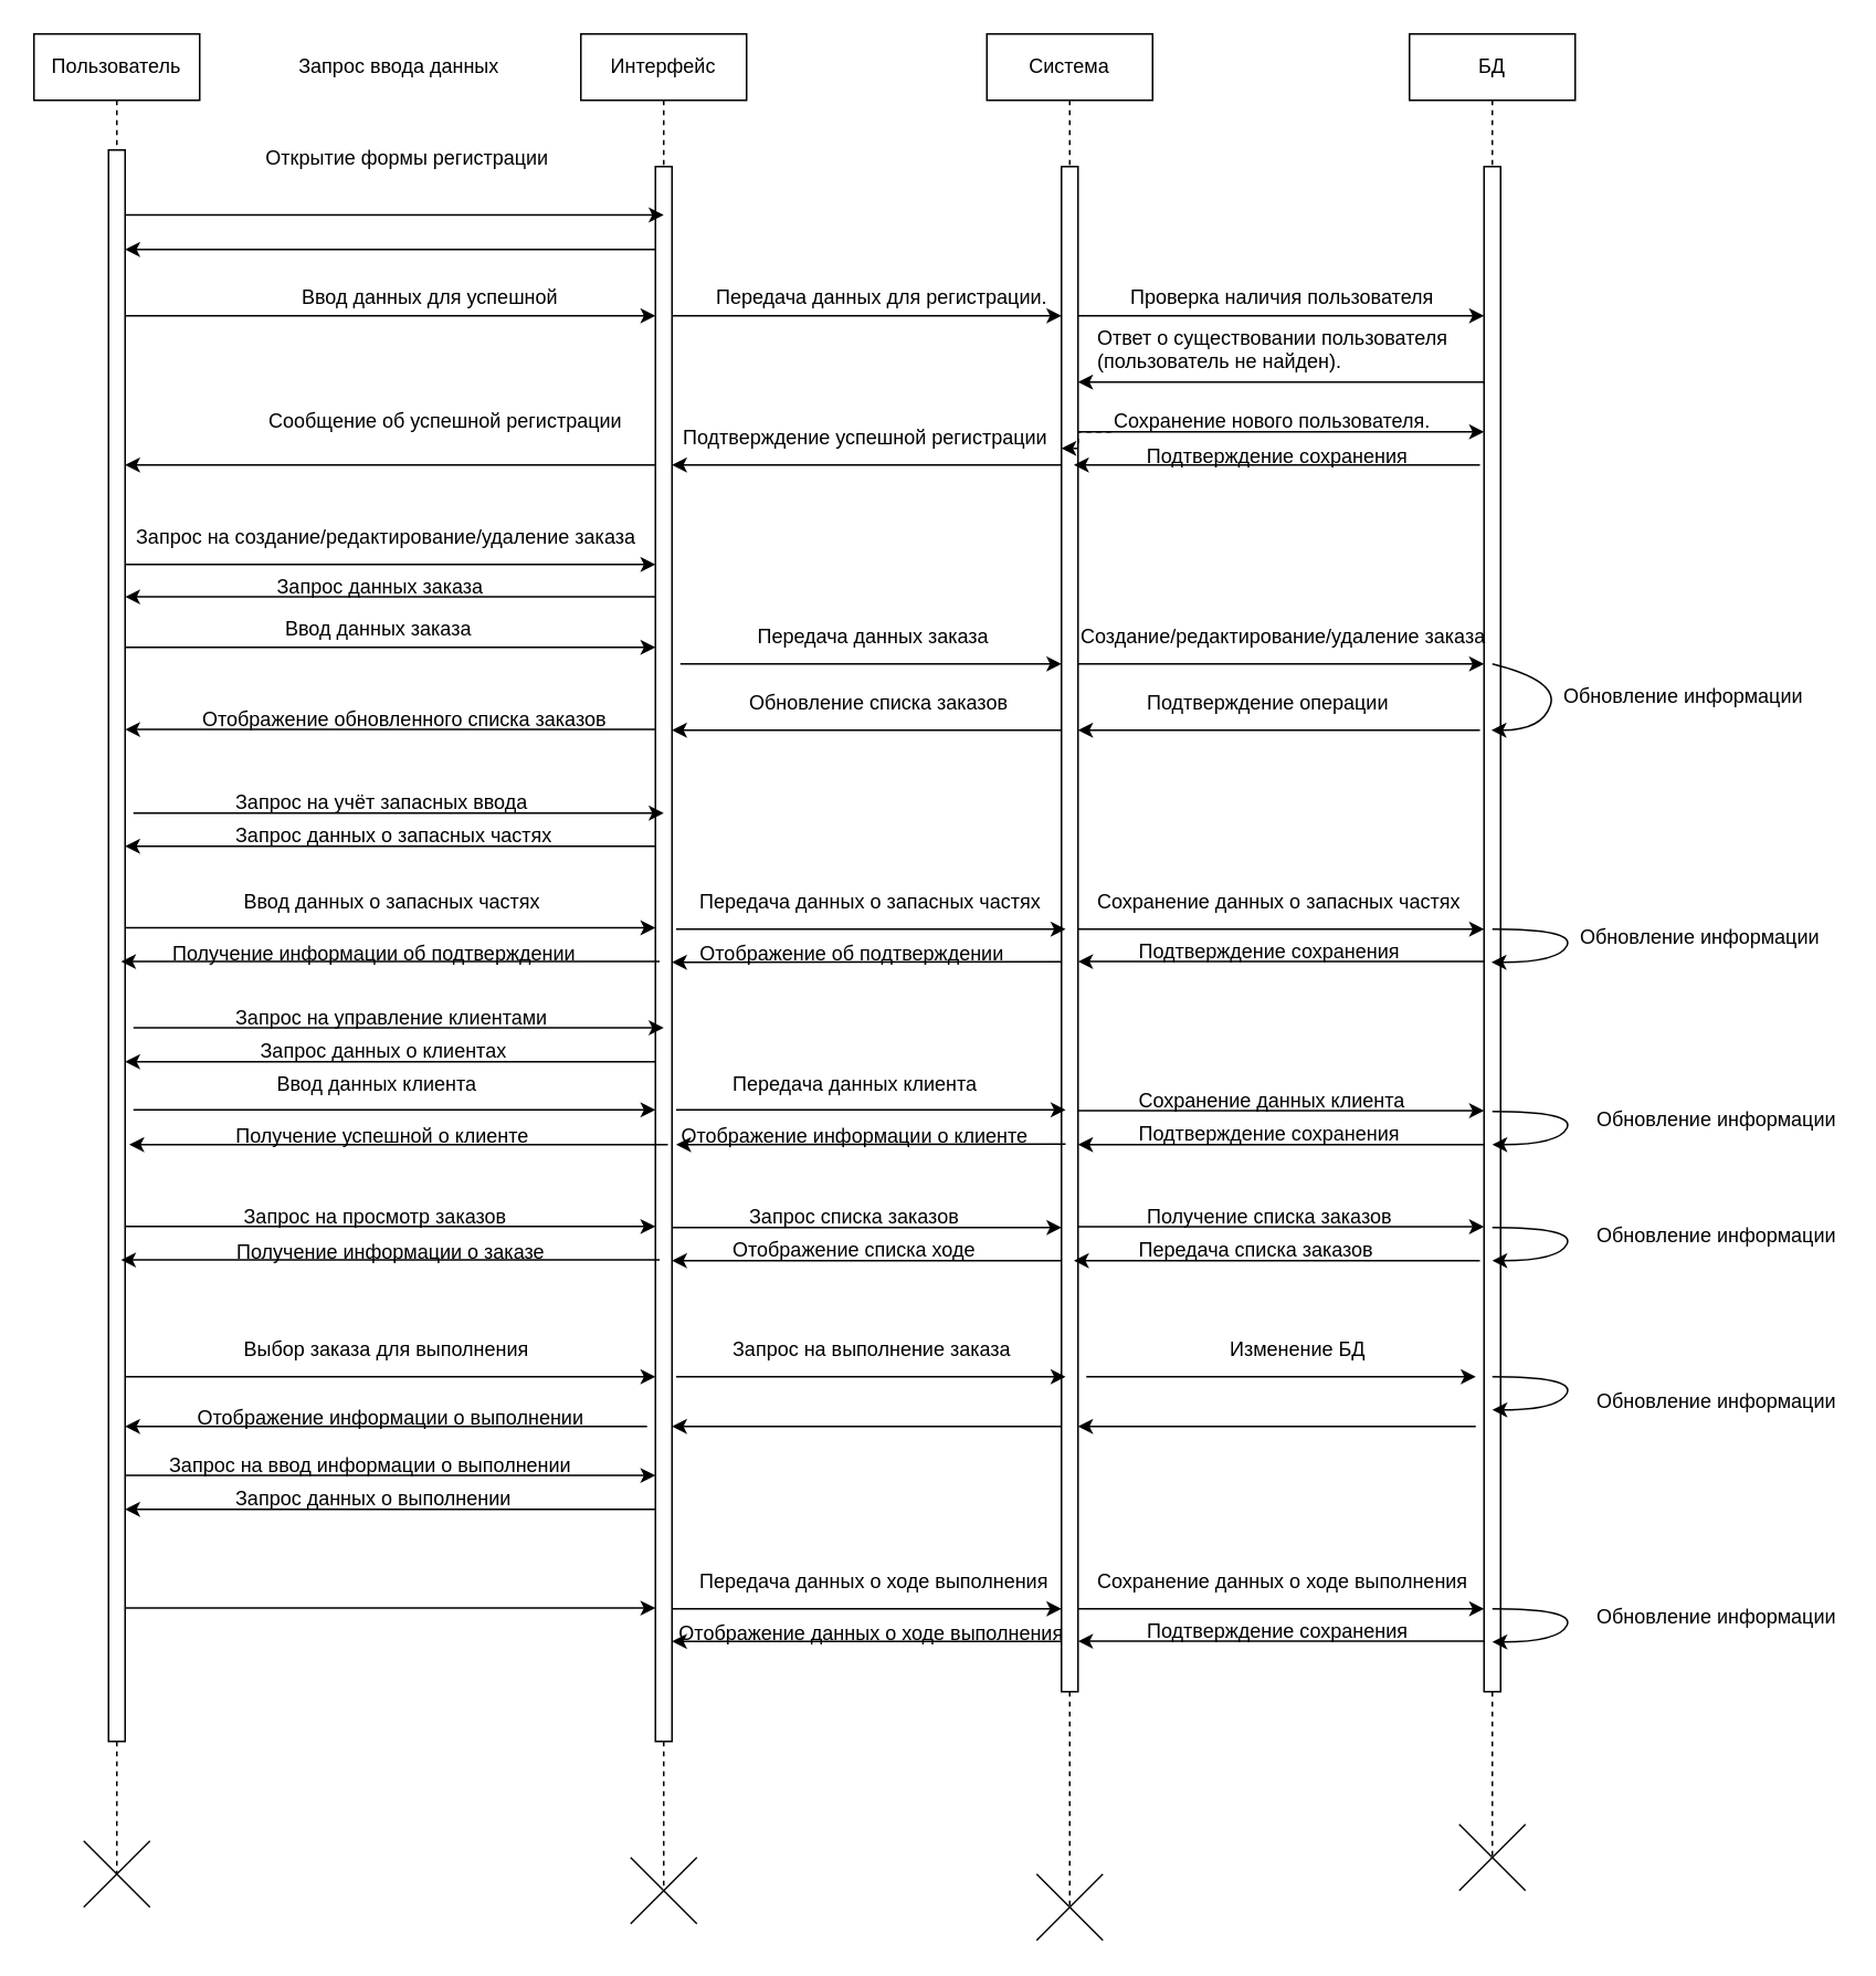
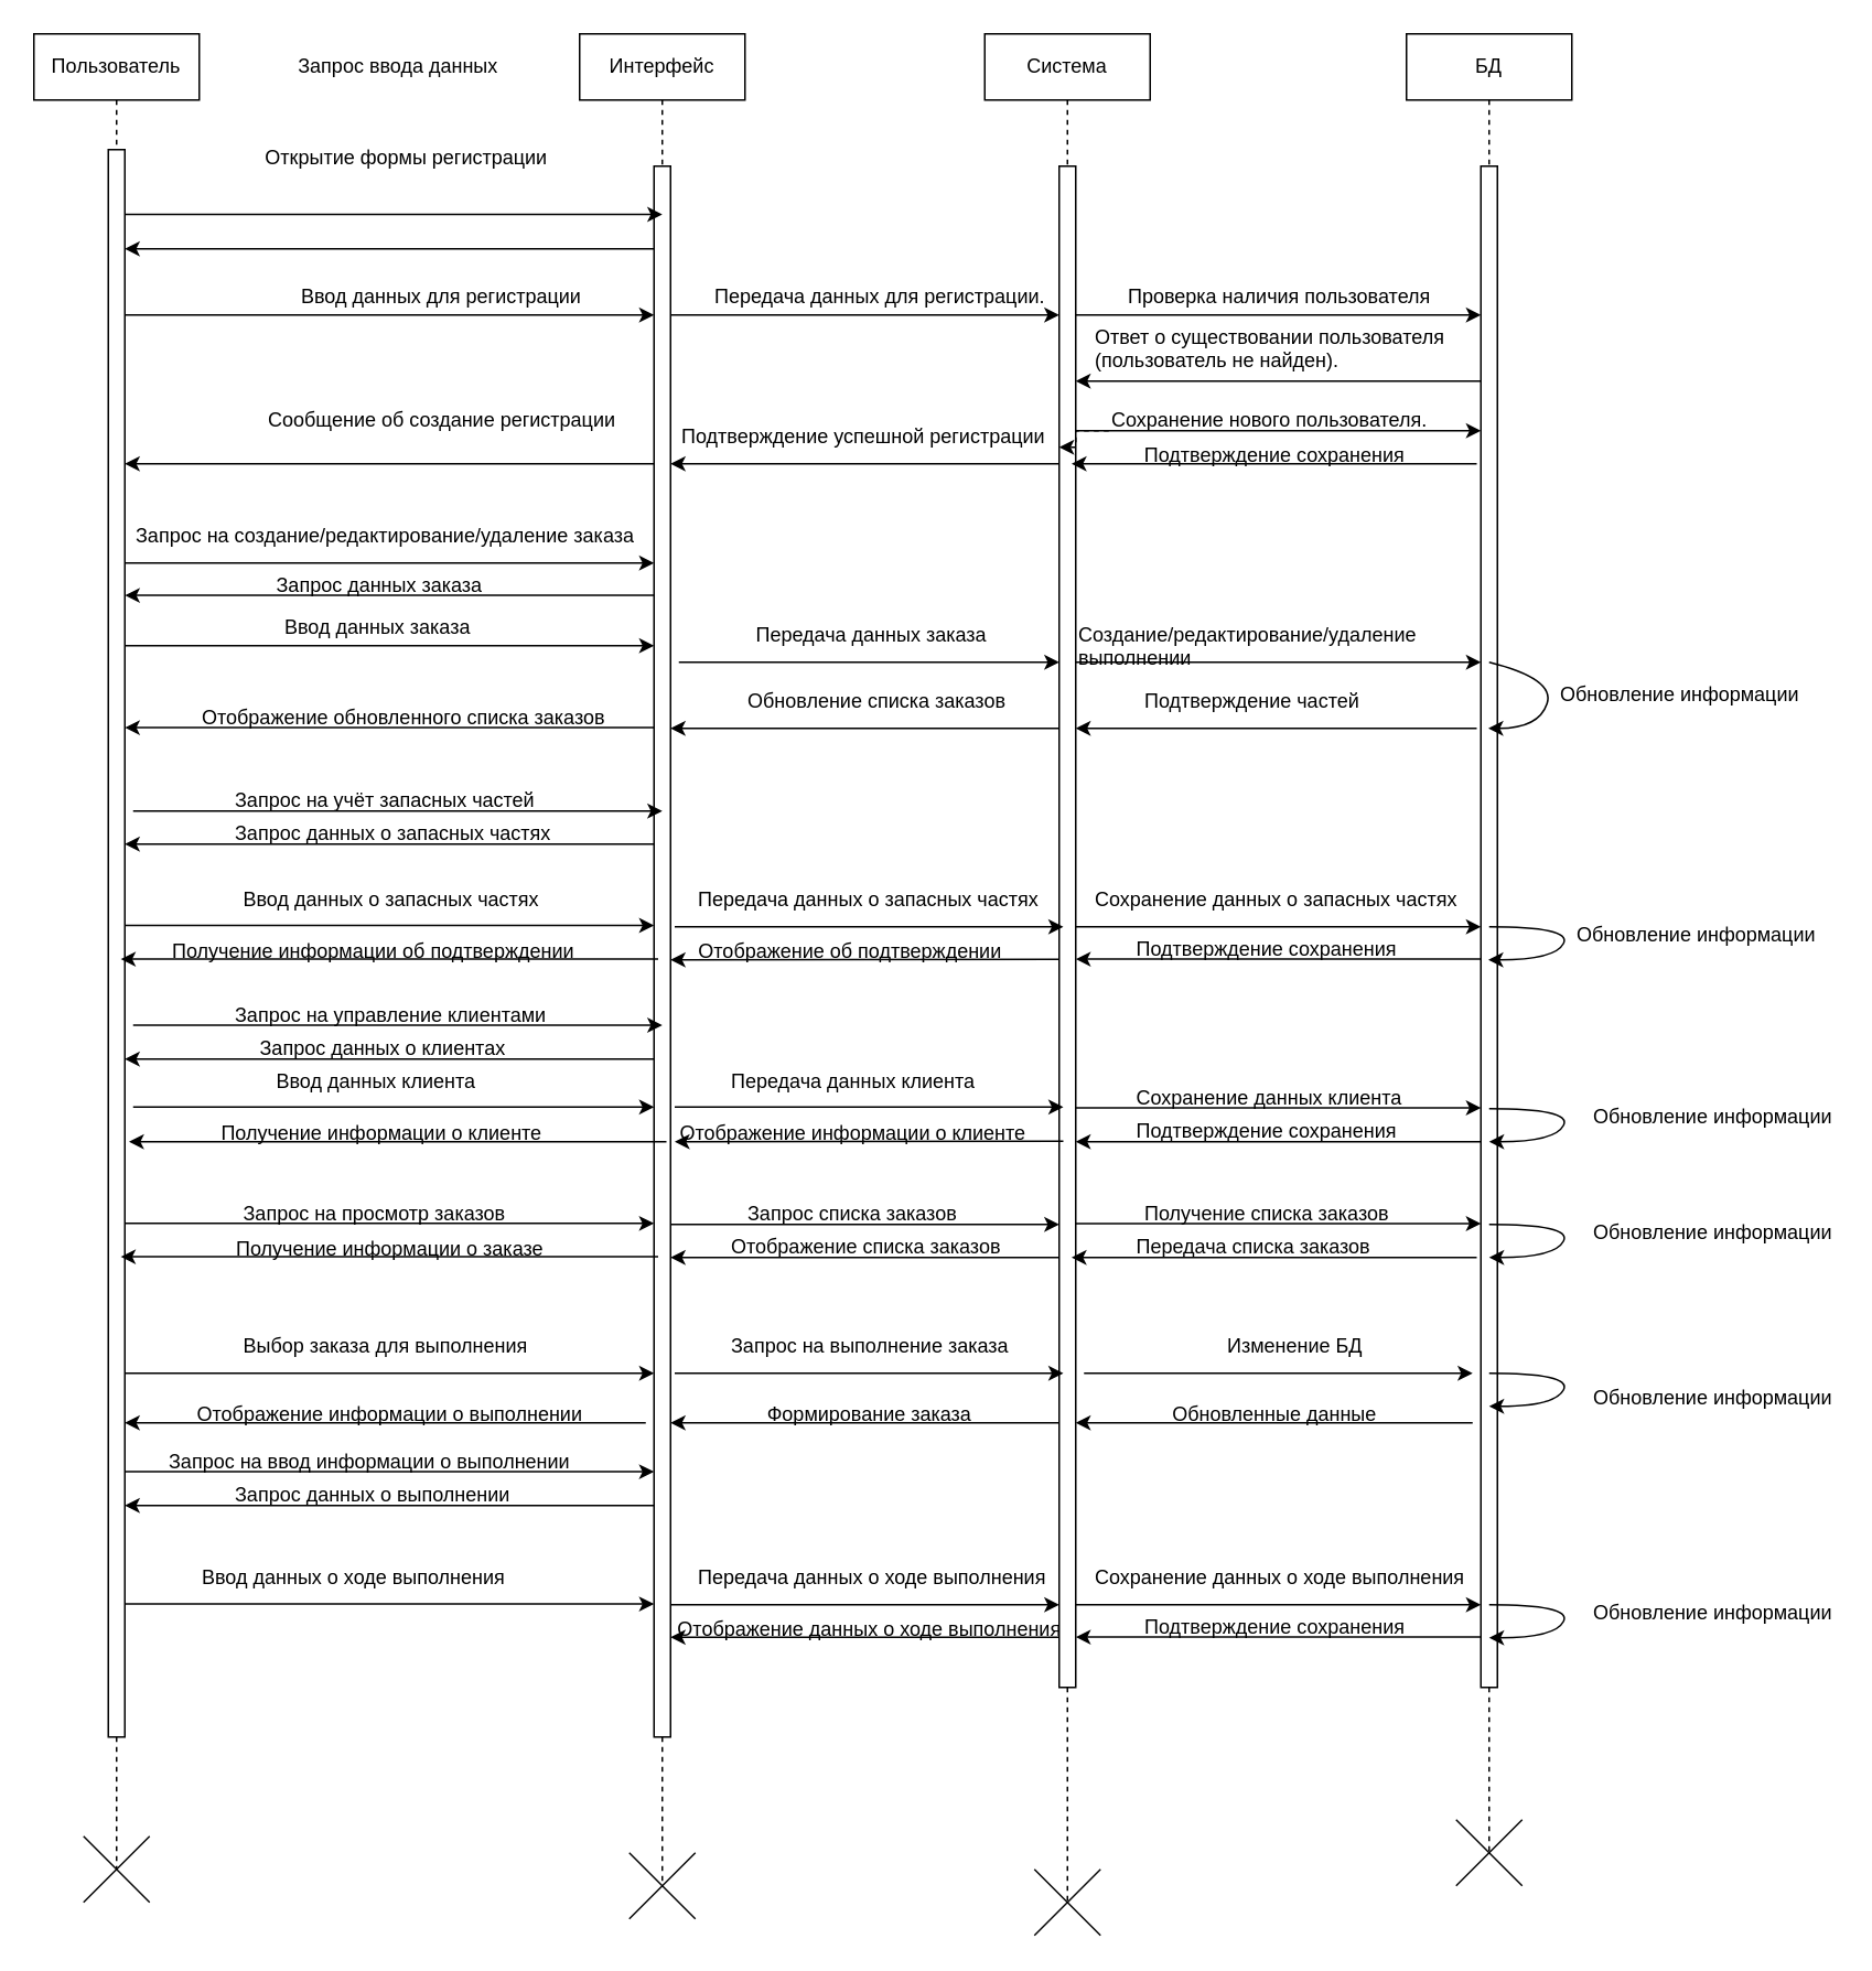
- <mxCell id="14" value="Ввод данных для успешной" style="text;whiteSpace=wrap;html=1;" parent="1" vertex="1"><mxGeometry x="180" y="165" width="200" height="40" as="geometry" /></mxCell>
+ <mxCell id="14" value="Ввод данных для регистрации" style="text;whiteSpace=wrap;html=1;" parent="1" vertex="1"><mxGeometry x="180" y="165" width="200" height="40" as="geometry" /></mxCell>
- <mxCell id="29" value="Сообщение об успешной регистрации" style="text;whiteSpace=wrap;html=1;" parent="1" vertex="1"><mxGeometry x="160" y="240" width="250" height="40" as="geometry" /></mxCell>
+ <mxCell id="29" value="Сообщение об создание регистрации" style="text;whiteSpace=wrap;html=1;" parent="1" vertex="1"><mxGeometry x="160" y="240" width="250" height="40" as="geometry" /></mxCell>
- <mxCell id="38" value="Создание/редактирование/удаление заказа" style="text;whiteSpace=wrap;html=1;" parent="1" vertex="1"><mxGeometry x="650" y="370" width="250" height="40" as="geometry" /></mxCell>
+ <mxCell id="38" value="Создание/редактирование/удаление выполнении" style="text;whiteSpace=wrap;html=1;" parent="1" vertex="1"><mxGeometry x="650" y="370" width="250" height="40" as="geometry" /></mxCell>
- <mxCell id="40" value="Подтверждение операции" style="text;whiteSpace=wrap;html=1;" parent="1" vertex="1"><mxGeometry x="690" y="410" width="180" height="40" as="geometry" /></mxCell>
+ <mxCell id="40" value="Подтверждение частей" style="text;whiteSpace=wrap;html=1;" parent="1" vertex="1"><mxGeometry x="690" y="410" width="180" height="40" as="geometry" /></mxCell>
- <mxCell id="46" value="Запрос на учёт запасных ввода" style="text;whiteSpace=wrap;html=1;" parent="1" vertex="1"><mxGeometry x="140" y="470" width="210" height="40" as="geometry" /></mxCell>
+ <mxCell id="46" value="Запрос на учёт запасных частей" style="text;whiteSpace=wrap;html=1;" parent="1" vertex="1"><mxGeometry x="140" y="470" width="210" height="40" as="geometry" /></mxCell>
- <mxCell id="135" value="Получение успешной о клиенте" style="text;html=1;align=center;verticalAlign=middle;resizable=0;points=[];autosize=1;strokeColor=none;fillColor=none;" vertex="1" parent="1"><mxGeometry x="130" y="670" width="200" height="30" as="geometry" /></mxCell>
+ <mxCell id="135" value="Получение информации о клиенте" style="text;html=1;align=center;verticalAlign=middle;resizable=0;points=[];autosize=1;strokeColor=none;fillColor=none;" vertex="1" parent="1"><mxGeometry x="130" y="670" width="200" height="30" as="geometry" /></mxCell>
- <mxCell id="76" value="Отображение списка ходе" style="text;whiteSpace=wrap;html=1;" parent="1" vertex="1"><mxGeometry x="440" y="740" width="200" height="40" as="geometry" /></mxCell>
+ <mxCell id="76" value="Отображение списка заказов" style="text;whiteSpace=wrap;html=1;" parent="1" vertex="1"><mxGeometry x="440" y="740" width="200" height="40" as="geometry" /></mxCell>
+ <mxCell id="105" value="Формирование заказа" style="text;html=1;align=center;verticalAlign=middle;resizable=0;points=[];autosize=1;strokeColor=none;fillColor=none;" vertex="1" parent="1"><mxGeometry x="460" y="840" width="130" height="30" as="geometry" /></mxCell>
+ <mxCell id="108" value="Обновленные данные" style="text;html=1;align=center;verticalAlign=middle;resizable=0;points=[];autosize=1;strokeColor=none;fillColor=none;" vertex="1" parent="1"><mxGeometry x="705" y="840" width="130" height="30" as="geometry" /></mxCell>
+ <mxCell id="86" value="Ввод данных о ходе выполнения" style="text;whiteSpace=wrap;html=1;" parent="1" vertex="1"><mxGeometry x="120" y="940" width="210" height="40" as="geometry" /></mxCell>
